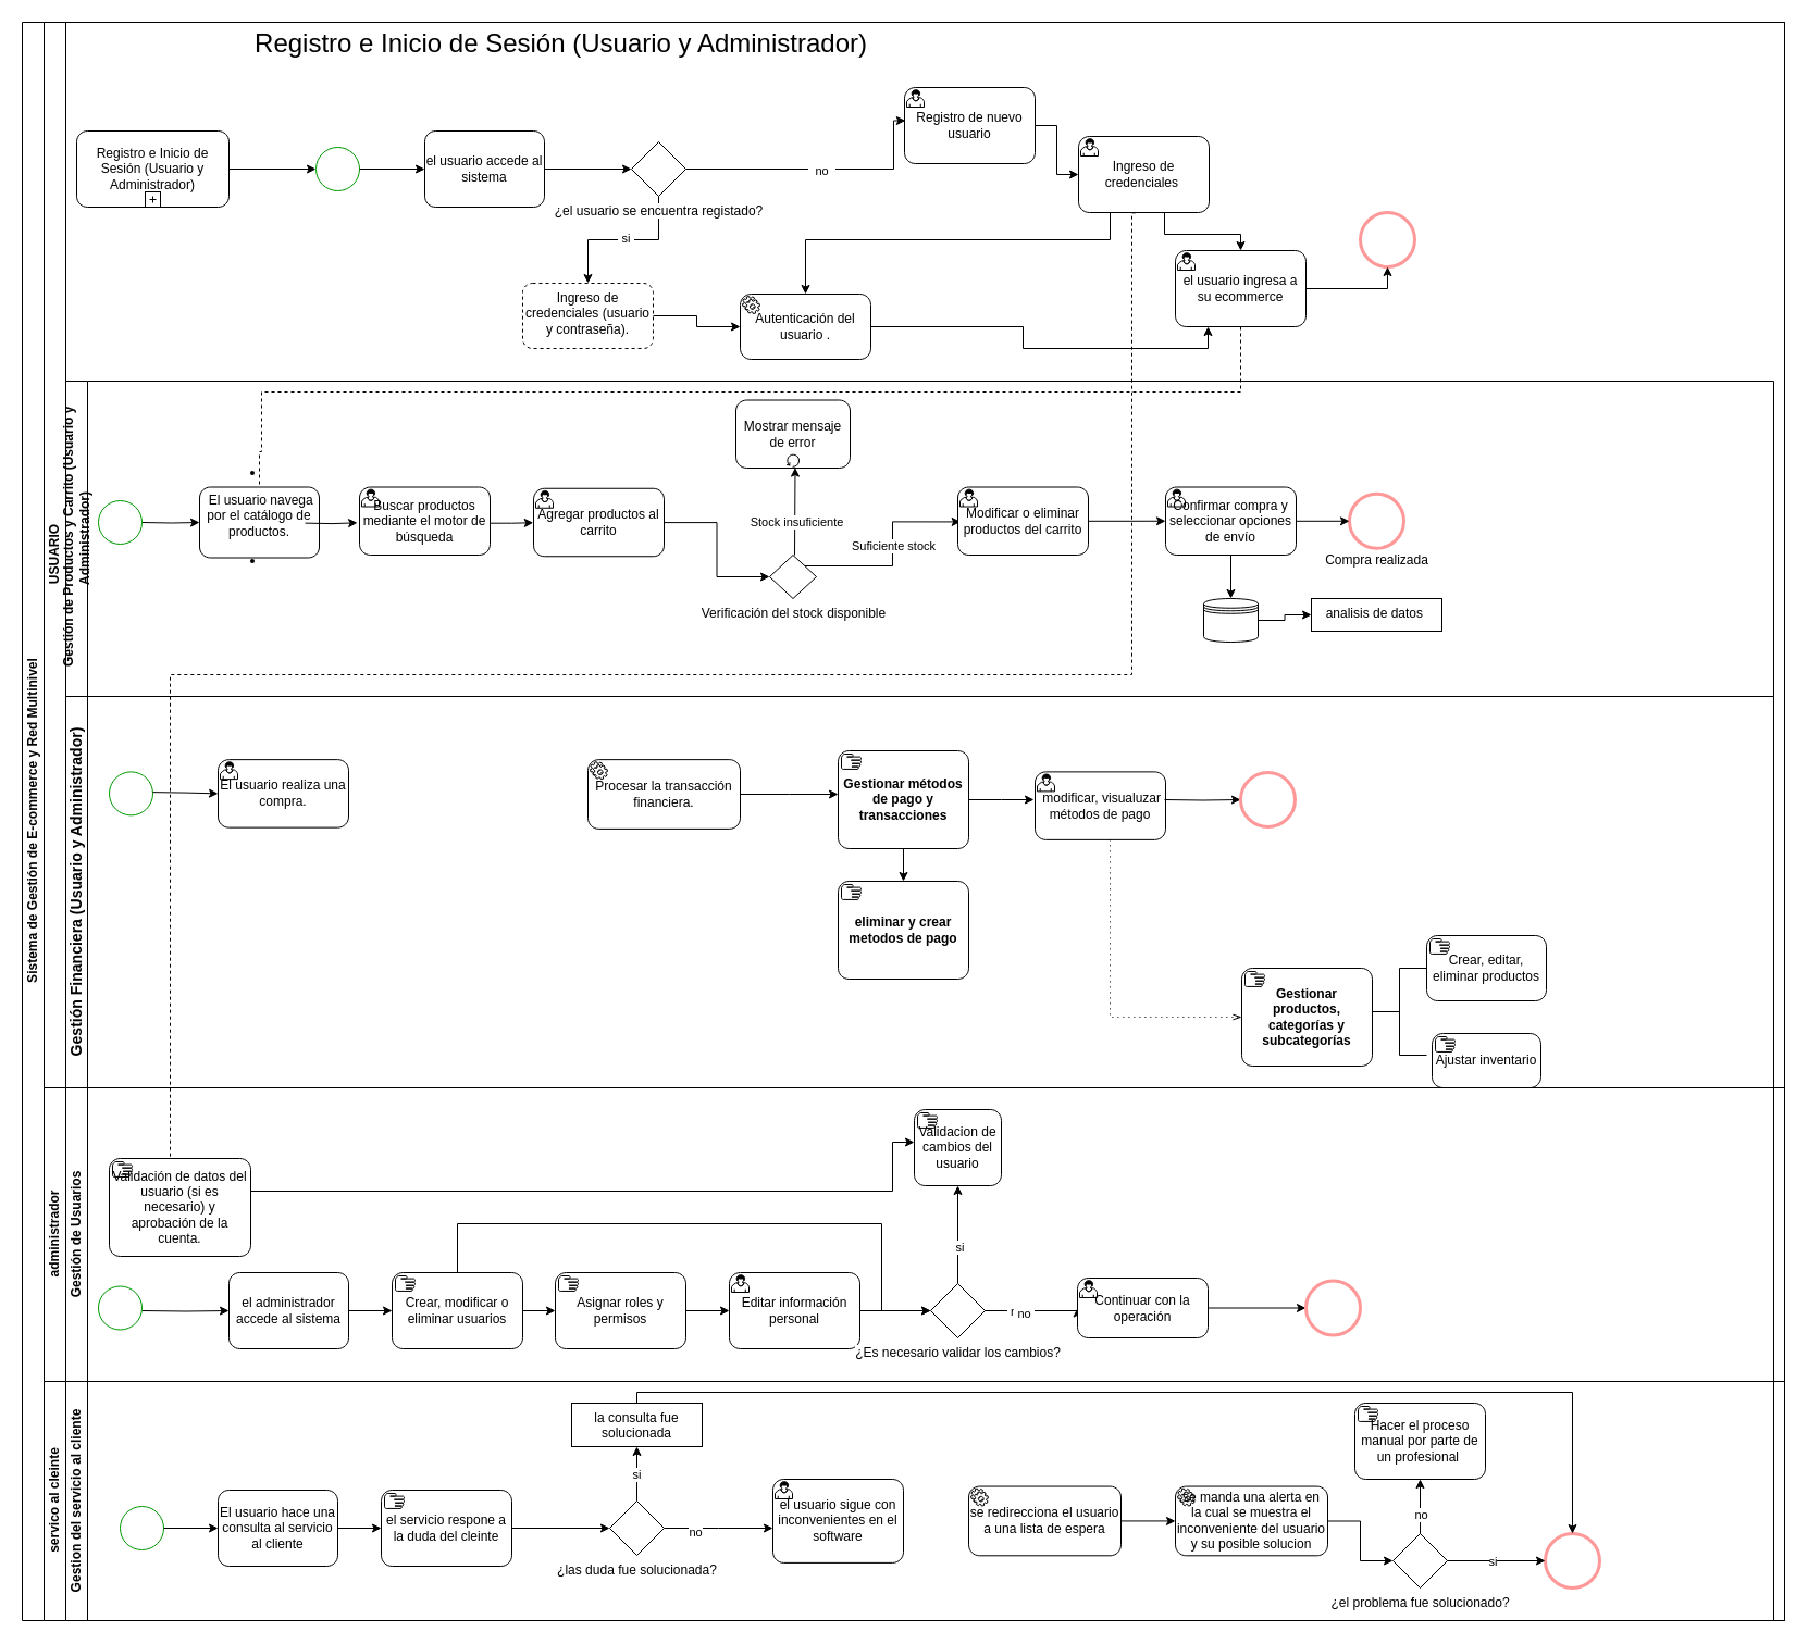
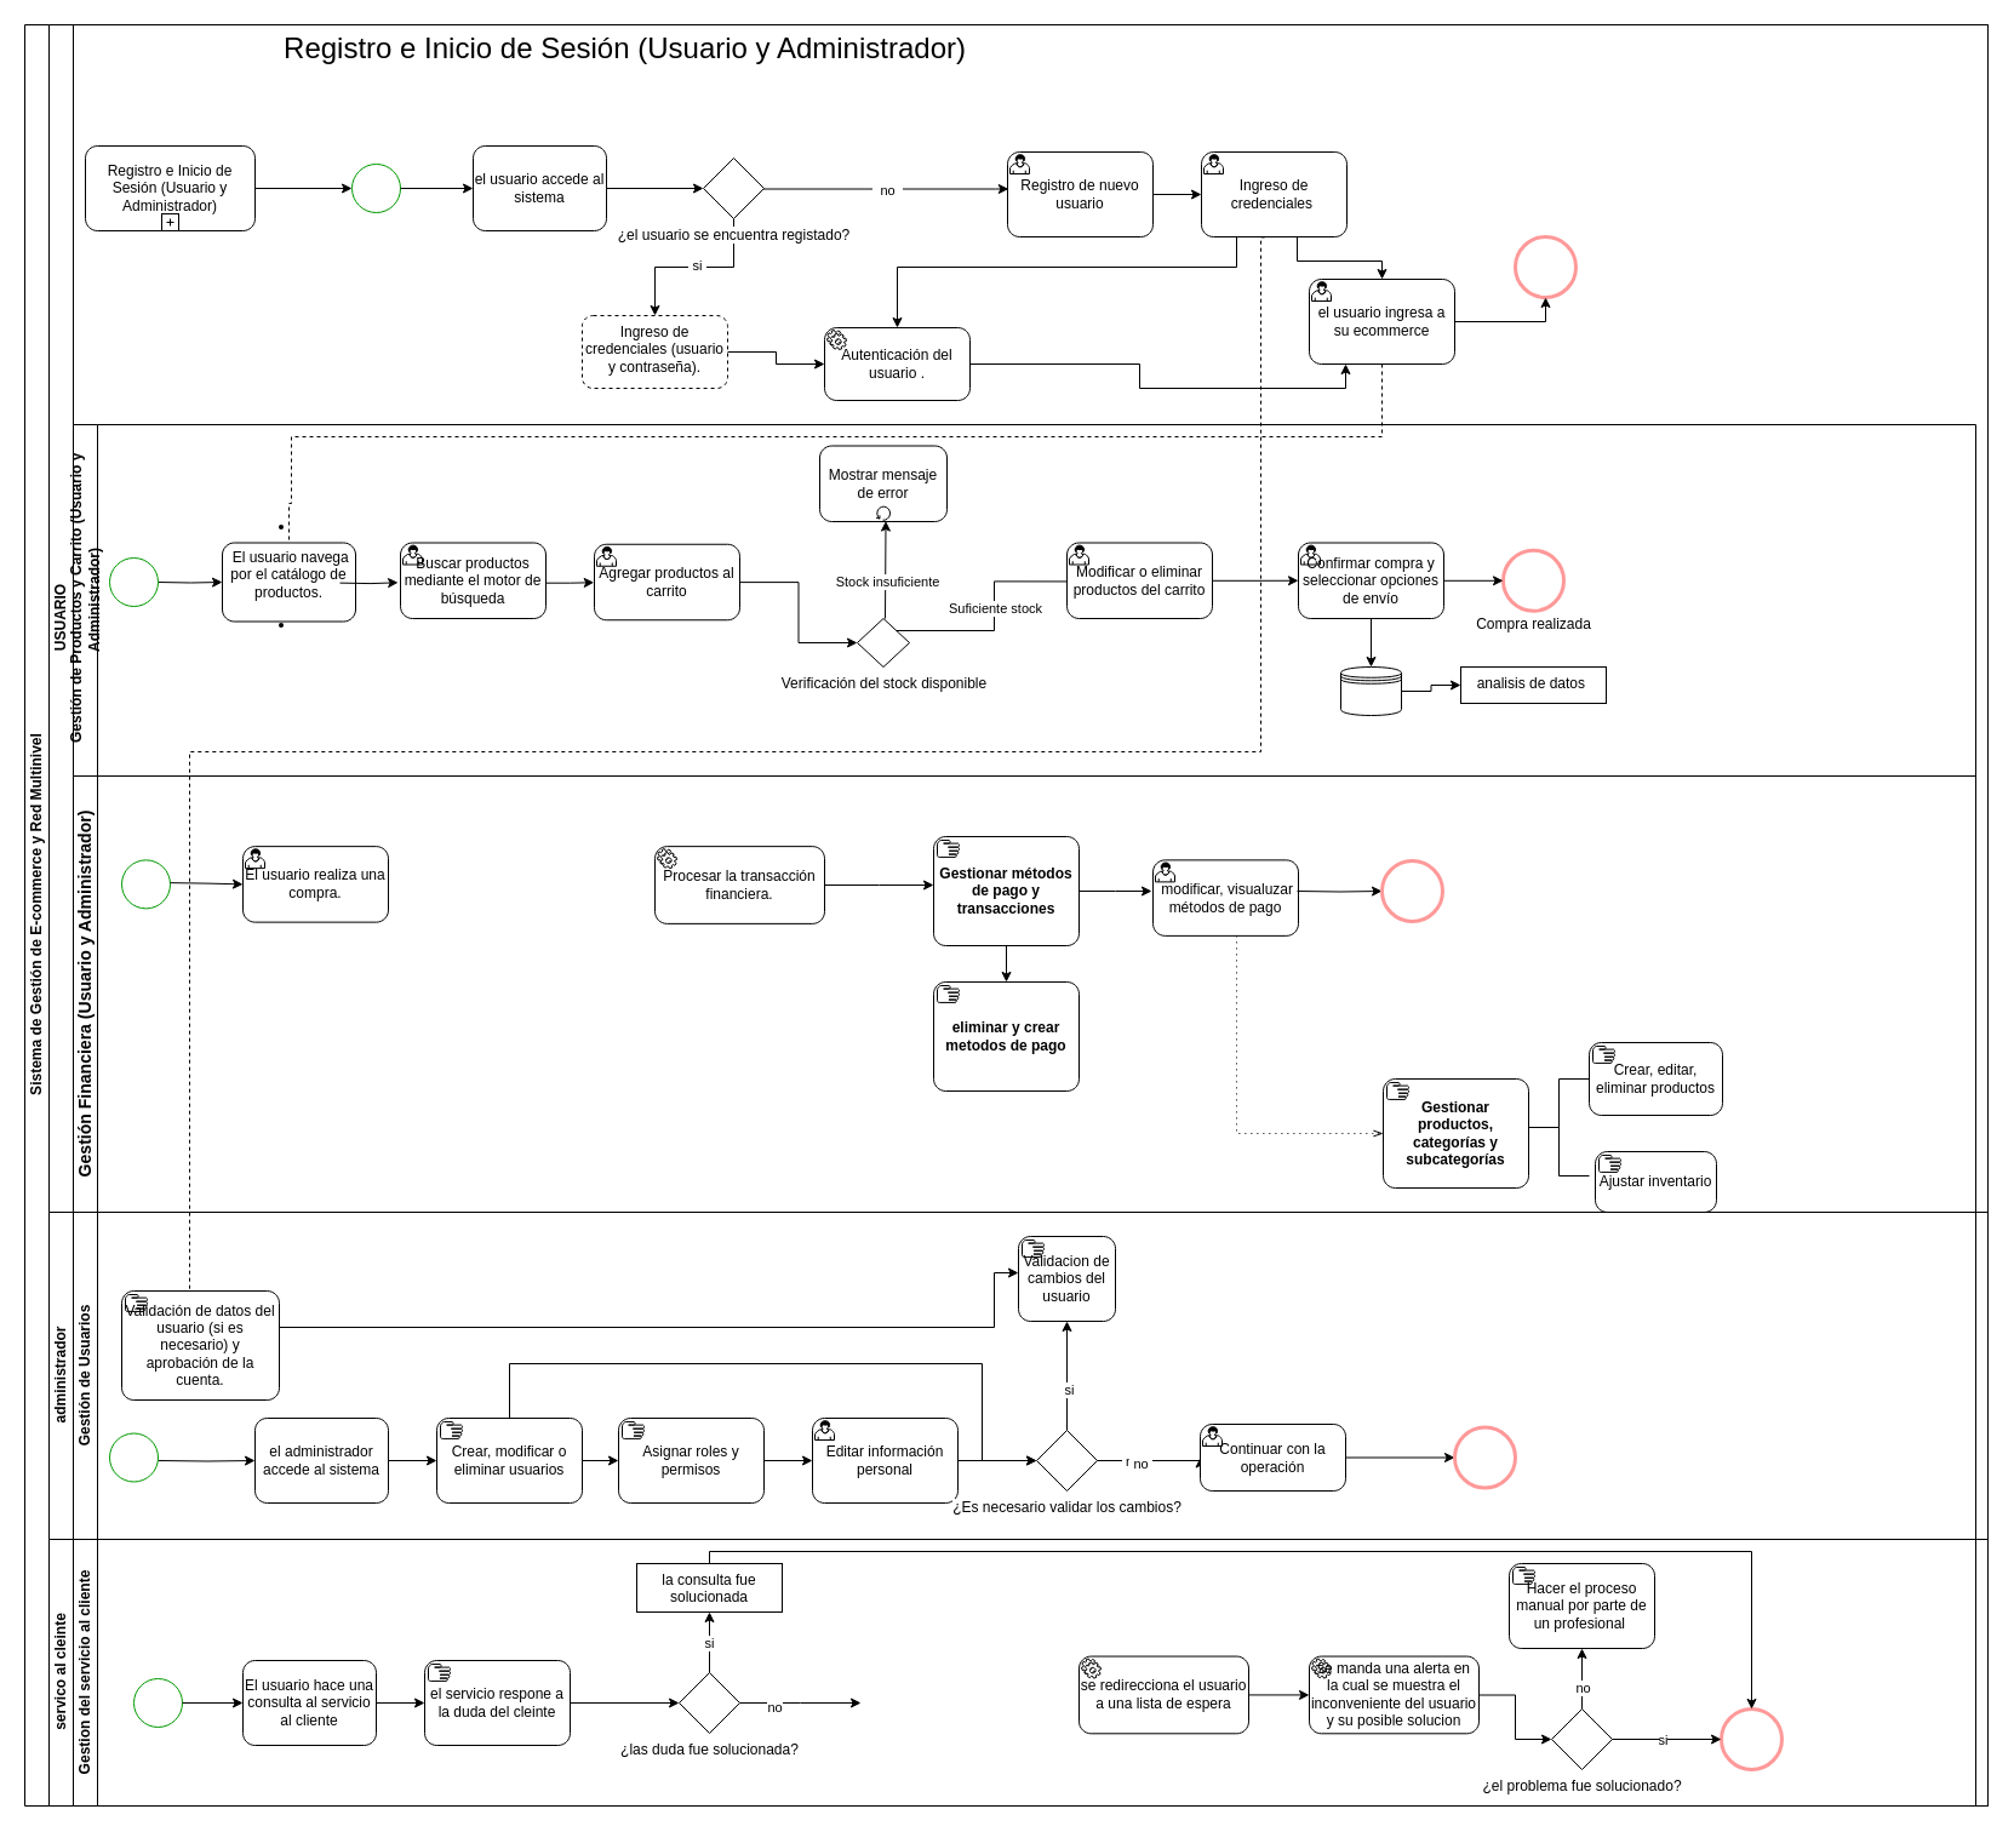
- <mxCell id="11" value="Registro de nuevo usuario" style="points=[[0.25,0,0],[0.5,0,0],[0.75,0,0],[1,0.25,0],[1,0.5,0],[1,0.75,0],[0.75,1,0],[0.5,1,0],[0.25,1,0],[0,0.75,0],[0,0.5,0],[0,0.25,0]];shape=mxgraph.bpmn.task;whiteSpace=wrap;rectStyle=rounded;size=10;html=1;container=1;expand=0;collapsible=0;taskMarker=user;" vertex="1" parent="4"><mxGeometry x="791" y="60" width="120" height="70" as="geometry" /></mxCell>
+ <mxCell id="11" value="Registro de nuevo usuario" style="points=[[0.25,0,0],[0.5,0,0],[0.75,0,0],[1,0.25,0],[1,0.5,0],[1,0.75,0],[0.75,1,0],[0.5,1,0],[0.25,1,0],[0,0.75,0],[0,0.5,0],[0,0.25,0]];shape=mxgraph.bpmn.task;whiteSpace=wrap;rectStyle=rounded;size=10;html=1;container=1;expand=0;collapsible=0;taskMarker=user;" vertex="1" parent="4"><mxGeometry x="791" y="105" width="120" height="70" as="geometry" /></mxCell>
- <mxCell id="39" style="edgeStyle=orthogonalEdgeStyle;rounded=0;orthogonalLoop=1;jettySize=auto;html=1;entryX=0.022;entryY=0.511;entryDx=0;entryDy=0;entryPerimeter=0;exitX=0.75;exitY=0.25;exitDx=0;exitDy=0;exitPerimeter=0;" edge="1" parent="27" source="36" target="42"><mxGeometry relative="1" as="geometry"><mxPoint x="700" y="180" as="sourcePoint" /><mxPoint x="790" y="130" as="targetPoint" /><Array as="points"><mxPoint x="760" y="170" /><mxPoint x="760" y="129" /></Array></mxGeometry></mxCell>
+ <mxCell id="39" style="edgeStyle=orthogonalEdgeStyle;rounded=0;orthogonalLoop=1;jettySize=auto;html=1;entryX=0.022;entryY=0.511;entryDx=0;entryDy=0;entryPerimeter=0;exitX=0.75;exitY=0.25;exitDx=0;exitDy=0;exitPerimeter=0;endArrow=none;" edge="1" parent="27" source="36" target="42"><mxGeometry relative="1" as="geometry"><mxPoint x="700" y="180" as="sourcePoint" /><mxPoint x="790" y="130" as="targetPoint" /><Array as="points"><mxPoint x="760" y="170" /><mxPoint x="760" y="129" /></Array></mxGeometry></mxCell>
- <mxCell id="111" value="el usuario sigue con inconvenientes en el software" style="points=[[0.25,0,0],[0.5,0,0],[0.75,0,0],[1,0.25,0],[1,0.5,0],[1,0.75,0],[0.75,1,0],[0.5,1,0],[0.25,1,0],[0,0.75,0],[0,0.5,0],[0,0.25,0]];shape=mxgraph.bpmn.task;whiteSpace=wrap;rectStyle=rounded;size=10;html=1;container=1;expand=0;collapsible=0;taskMarker=user;" vertex="1" parent="98"><mxGeometry x="650" y="90" width="120" height="76.88" as="geometry" /></mxCell>
